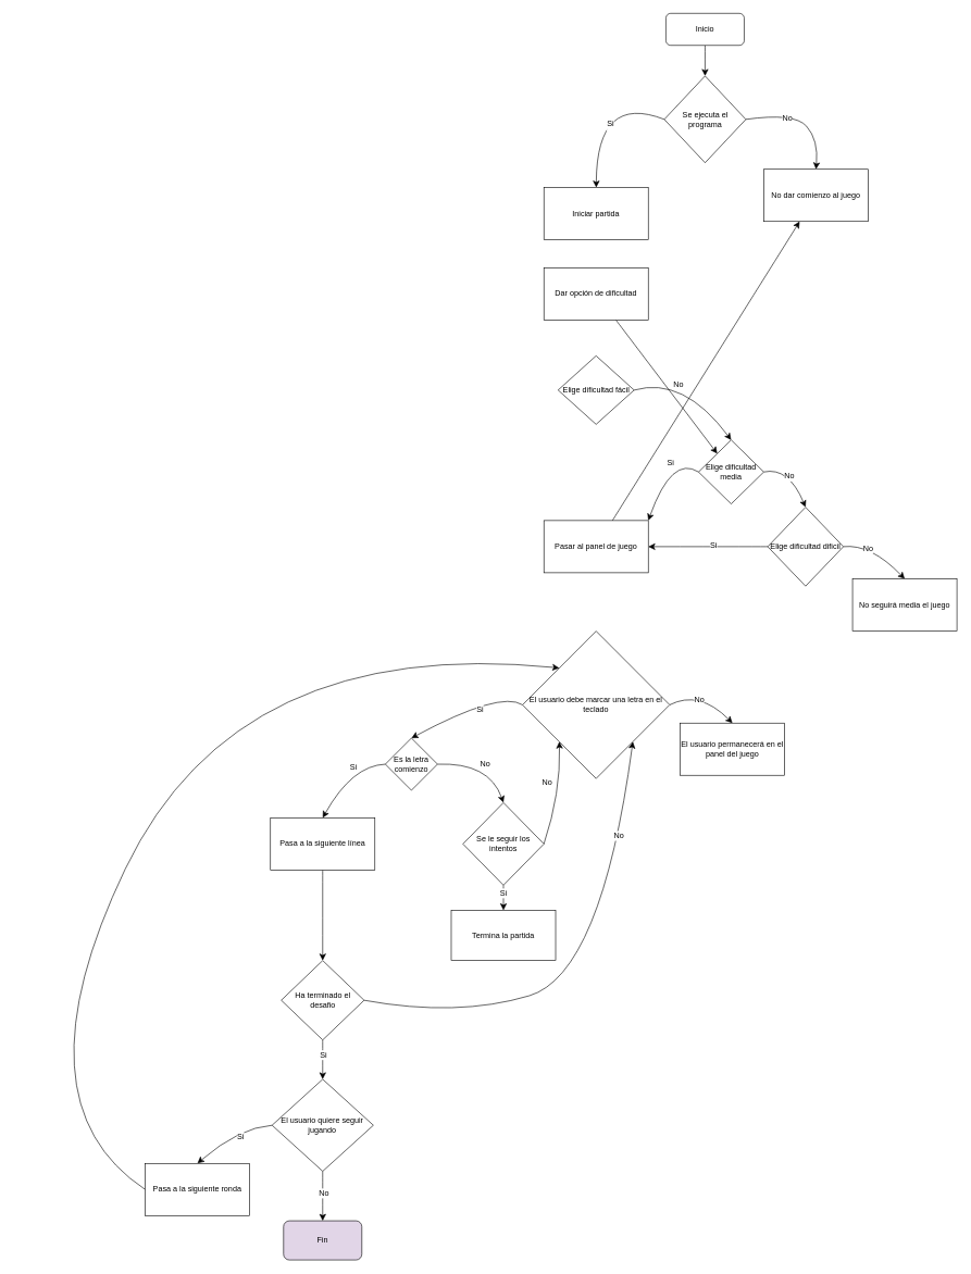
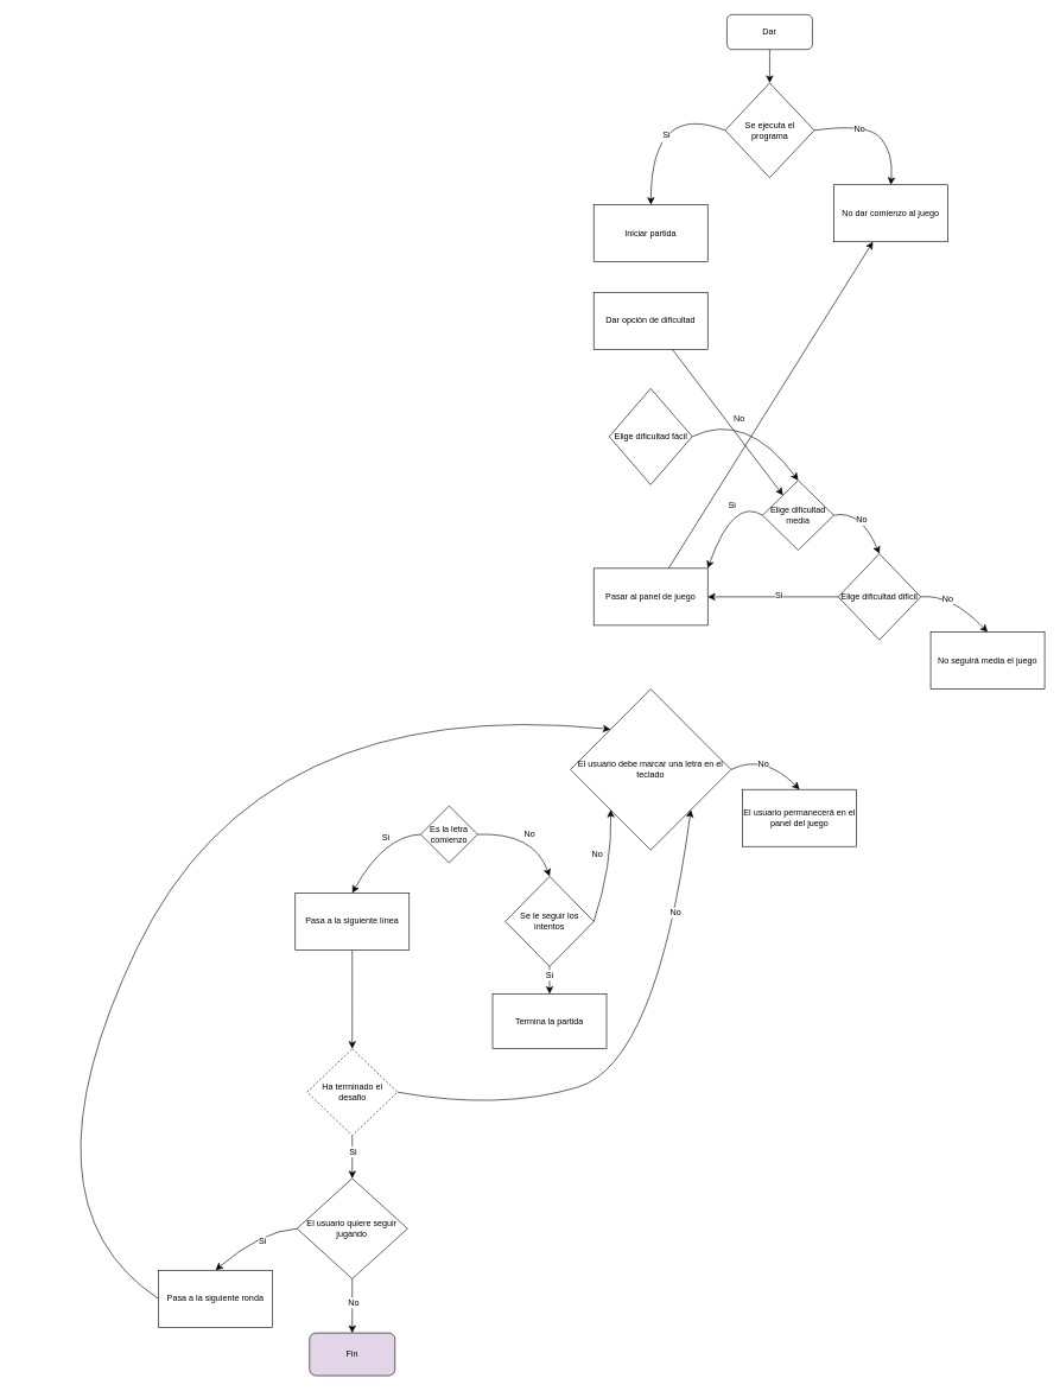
- <mxCell id="39" value="Inicio" style="rounded=1;whiteSpace=wrap;html=1;" vertex="1" parent="1"><mxGeometry x="1020" y="20" width="120" height="49" as="geometry" /></mxCell>
+ <mxCell id="39" value="Dar" style="rounded=1;whiteSpace=wrap;html=1;" vertex="1" parent="1"><mxGeometry x="1020" y="20" width="120" height="49" as="geometry" /></mxCell>
- <mxCell id="15" value="Elige dificultad fácil" style="rhombus;whiteSpace=wrap;html=1;rounded=0;" vertex="1" parent="1"><mxGeometry x="854.75" y="545" width="116.5" height="105" as="geometry" /></mxCell>
+ <mxCell id="15" value="Elige dificultad fácil" style="rhombus;whiteSpace=wrap;html=1;rounded=0;" vertex="1" parent="1"><mxGeometry x="854.75" y="545" width="116.5" height="135" as="geometry" /></mxCell>
- <mxCell id="30" style="edgeStyle=none;curved=1;rounded=0;orthogonalLoop=1;jettySize=auto;html=1;exitX=0;exitY=0.5;exitDx=0;exitDy=0;entryX=0.5;entryY=0;entryDx=0;entryDy=0;fontSize=12;startSize=8;endSize=8;" edge="1" parent="1" source="32" target="37"><mxGeometry relative="1" as="geometry"><Array as="points"><mxPoint x="766" y="1058" /></Array></mxGeometry></mxCell>
- <mxCell id="31" value="Si" style="edgeLabel;html=1;align=center;verticalAlign=middle;resizable=0;points=[];fontSize=12;" vertex="1" connectable="0" parent="30"><mxGeometry x="-0.155" y="11" relative="1" as="geometry"><mxPoint y="-1" as="offset" /></mxGeometry></mxCell>
- <mxCell id="53" value="Ha terminado el desafio" style="rhombus;whiteSpace=wrap;html=1;rounded=0;" vertex="1" parent="1"><mxGeometry x="430.5" y="1472" width="127" height="121.75" as="geometry" /></mxCell>
+ <mxCell id="53" value="Ha terminado el desafio" style="rhombus;whiteSpace=wrap;html=1;rounded=0;dashed=1;" vertex="1" parent="1"><mxGeometry x="430.5" y="1472" width="127" height="121.75" as="geometry" /></mxCell>
